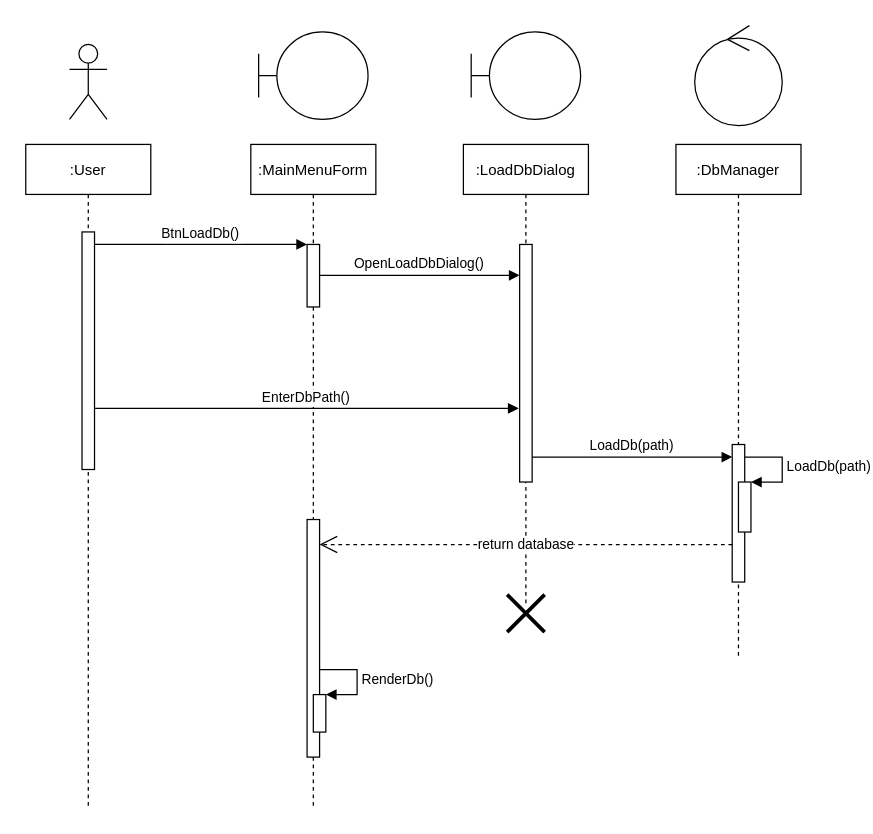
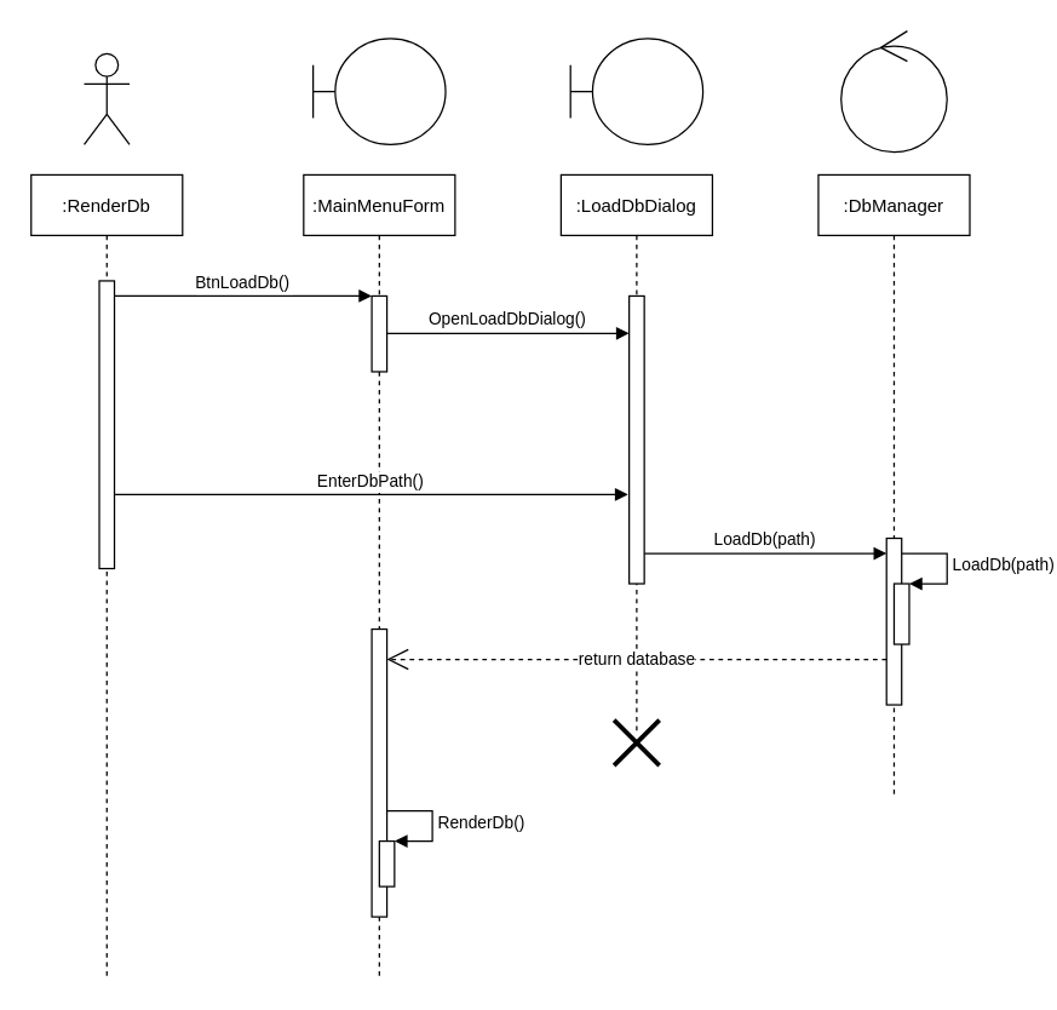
- <mxCell id="2" value=":User" style="shape=umlLifeline;perimeter=lifelinePerimeter;container=1;collapsible=0;recursiveResize=0;rounded=0;shadow=0;strokeWidth=1;" vertex="1" parent="1"><mxGeometry x="20" y="115" width="100" height="530" as="geometry" /></mxCell>
+ <mxCell id="2" value=":RenderDb" style="shape=umlLifeline;perimeter=lifelinePerimeter;container=1;collapsible=0;recursiveResize=0;rounded=0;shadow=0;strokeWidth=1;" vertex="1" parent="1"><mxGeometry x="20" y="115" width="100" height="530" as="geometry" /></mxCell>
